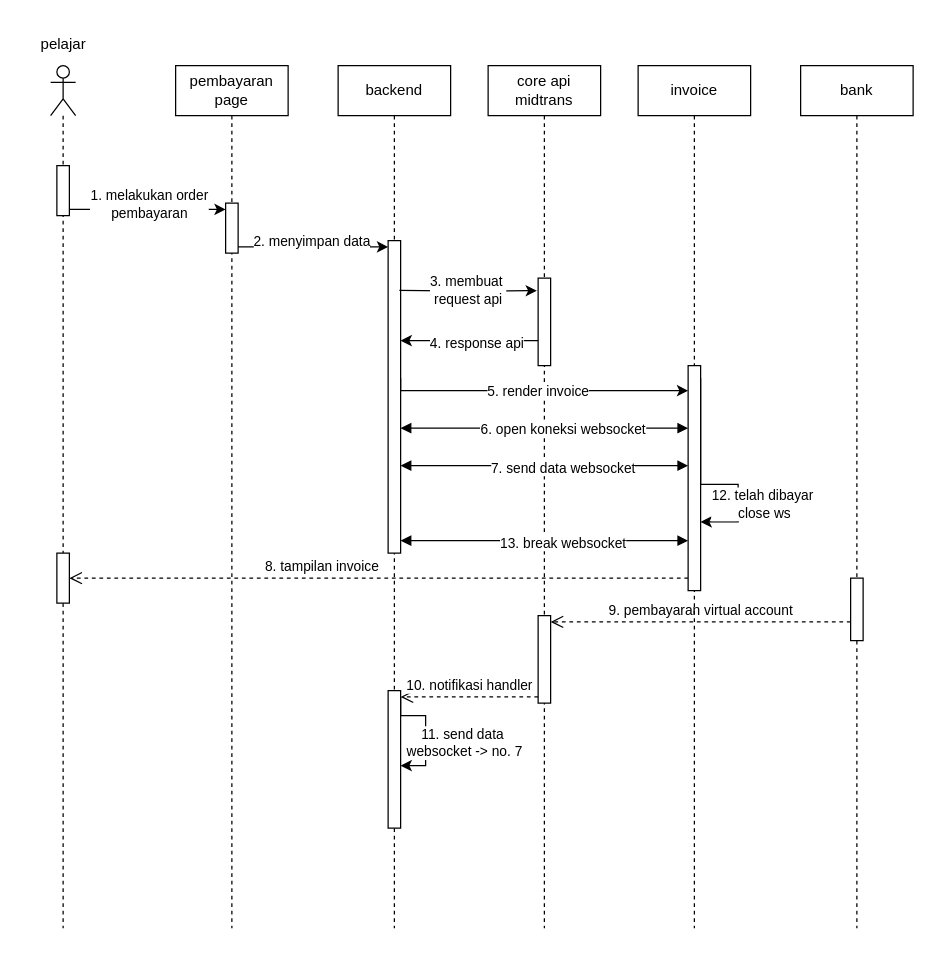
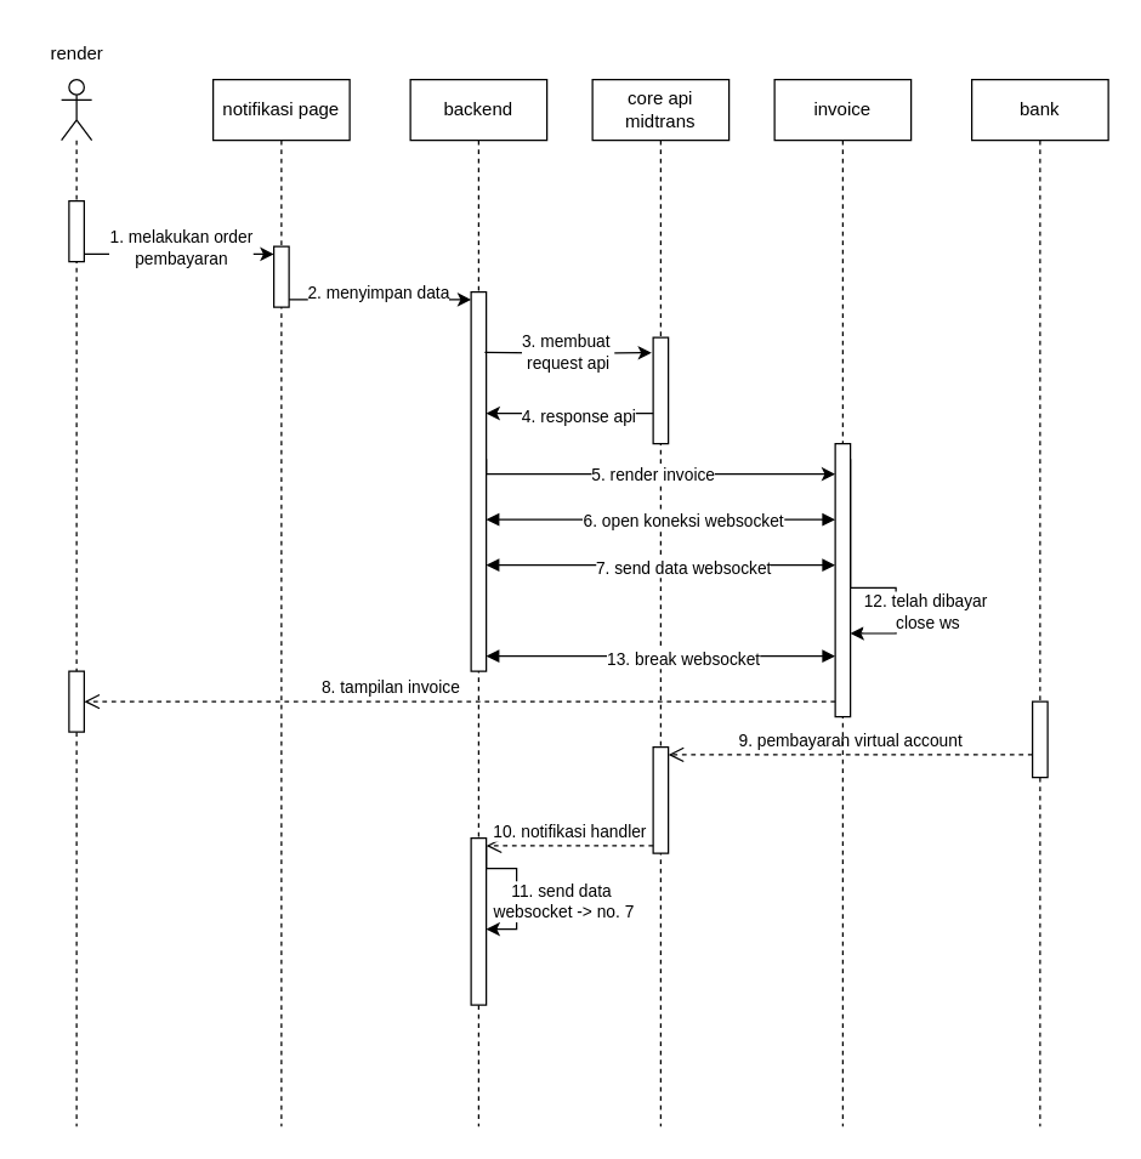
- <mxCell id="42" value="pelajar" style="text;html=1;align=center;verticalAlign=middle;resizable=0;points=[];autosize=1;strokeColor=none;fillColor=none;" vertex="1" parent="1"><mxGeometry x="20" y="20" width="60" height="30" as="geometry" /></mxCell>
+ <mxCell id="42" value="render" style="text;html=1;align=center;verticalAlign=middle;resizable=0;points=[];autosize=1;strokeColor=none;fillColor=none;" vertex="1" parent="1"><mxGeometry x="20" y="20" width="60" height="30" as="geometry" /></mxCell>
- <mxCell id="5" value="pembayaran page" style="shape=umlLifeline;perimeter=lifelinePerimeter;whiteSpace=wrap;html=1;container=1;dropTarget=0;collapsible=0;recursiveResize=0;outlineConnect=0;portConstraint=eastwest;newEdgeStyle={&quot;curved&quot;:0,&quot;rounded&quot;:0};" parent="1" vertex="1"><mxGeometry x="140" y="52" width="90" height="690" as="geometry" /></mxCell>
+ <mxCell id="5" value="notifikasi page" style="shape=umlLifeline;perimeter=lifelinePerimeter;whiteSpace=wrap;html=1;container=1;dropTarget=0;collapsible=0;recursiveResize=0;outlineConnect=0;portConstraint=eastwest;newEdgeStyle={&quot;curved&quot;:0,&quot;rounded&quot;:0};" parent="1" vertex="1"><mxGeometry x="140" y="52" width="90" height="690" as="geometry" /></mxCell>
